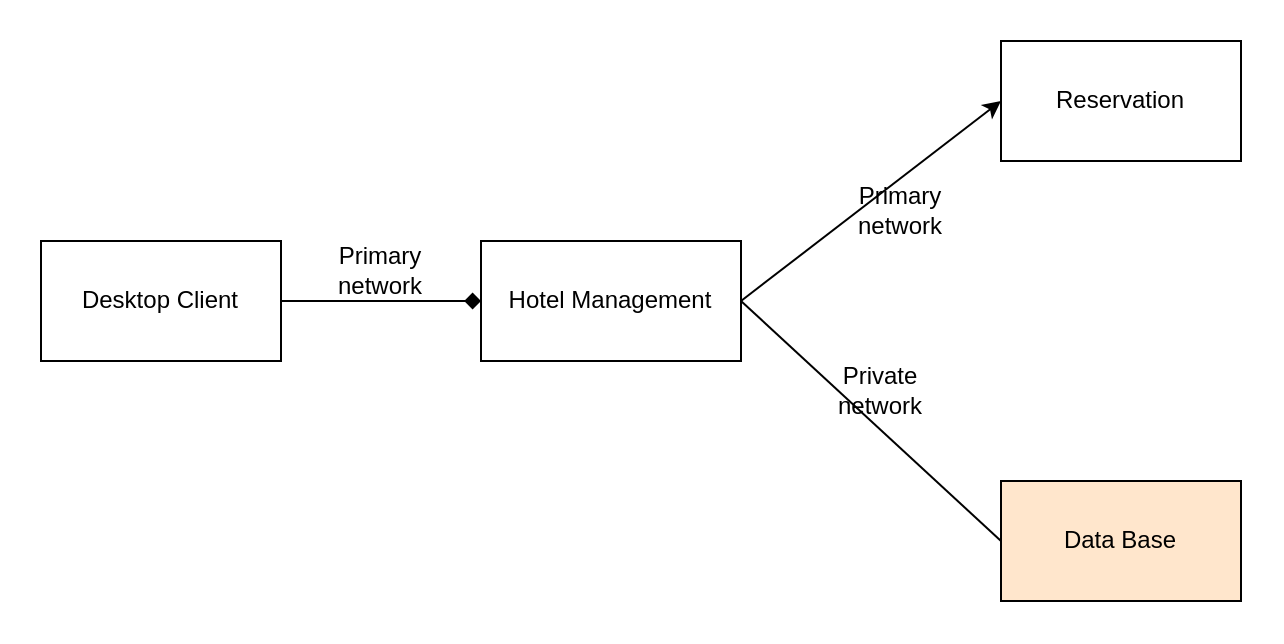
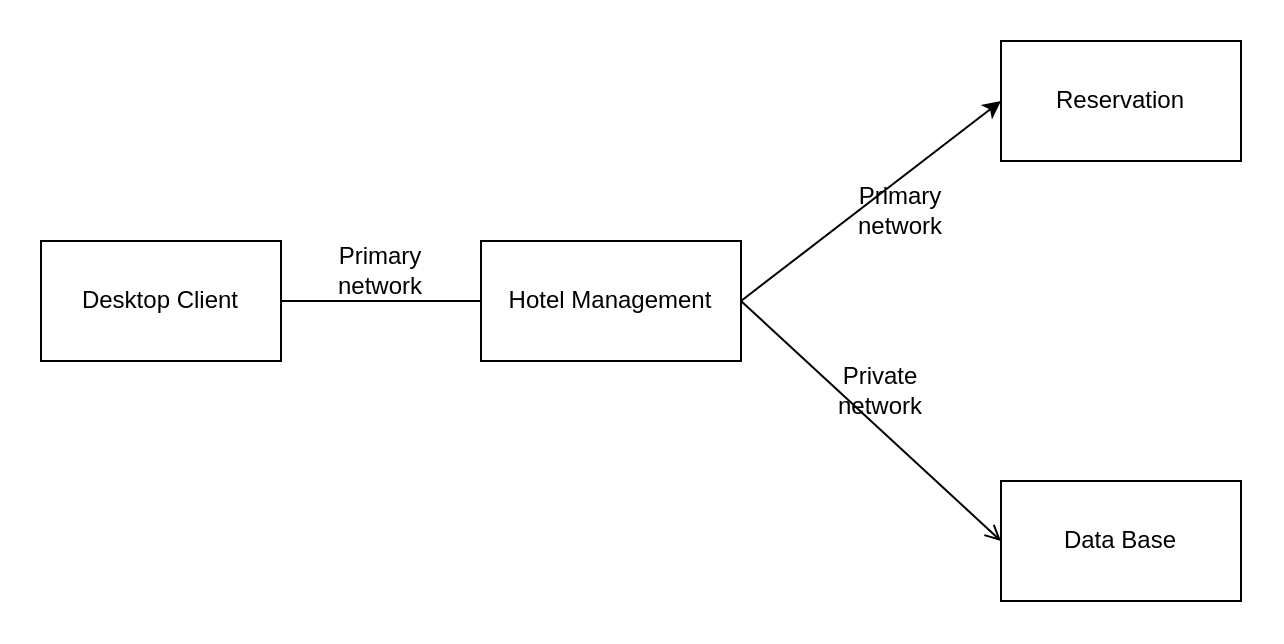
- <mxCell id="7" value="" style="endArrow=diamond;html=1;rounded=0;exitX=1;exitY=0.5;exitDx=0;exitDy=0;entryX=0;entryY=0.5;entryDx=0;entryDy=0;" edge="1" parent="1" source="2" target="3"><mxGeometry width="50" height="50" relative="1" as="geometry"><mxPoint x="370" y="200" as="sourcePoint" /><mxPoint x="420" y="150" as="targetPoint" /></mxGeometry></mxCell>
+ <mxCell id="7" value="" style="endArrow=none;html=1;rounded=0;exitX=1;exitY=0.5;exitDx=0;exitDy=0;entryX=0;entryY=0.5;entryDx=0;entryDy=0;" edge="1" parent="1" source="2" target="3"><mxGeometry width="50" height="50" relative="1" as="geometry"><mxPoint x="370" y="200" as="sourcePoint" /><mxPoint x="420" y="150" as="targetPoint" /></mxGeometry></mxCell>
- <mxCell id="8" value="" style="endArrow=none;html=1;rounded=0;entryX=0;entryY=0.5;entryDx=0;entryDy=0;exitX=1;exitY=0.5;exitDx=0;exitDy=0;" edge="1" parent="1" source="3" target="5"><mxGeometry width="50" height="50" relative="1" as="geometry"><mxPoint x="370" y="200" as="sourcePoint" /><mxPoint x="420" y="150" as="targetPoint" /></mxGeometry></mxCell>
+ <mxCell id="8" value="" style="endArrow=open;html=1;rounded=0;entryX=0;entryY=0.5;entryDx=0;entryDy=0;exitX=1;exitY=0.5;exitDx=0;exitDy=0;" edge="1" parent="1" source="3" target="5"><mxGeometry width="50" height="50" relative="1" as="geometry"><mxPoint x="370" y="200" as="sourcePoint" /><mxPoint x="420" y="150" as="targetPoint" /></mxGeometry></mxCell>
- <mxCell id="5" value="Data Base" style="rounded=0;whiteSpace=wrap;html=1;fillColor=#ffe6cc;" vertex="1" parent="1"><mxGeometry x="500" y="240" width="120" height="60" as="geometry" /></mxCell>
+ <mxCell id="5" value="Data Base" style="rounded=0;whiteSpace=wrap;html=1;" vertex="1" parent="1"><mxGeometry x="500" y="240" width="120" height="60" as="geometry" /></mxCell>
